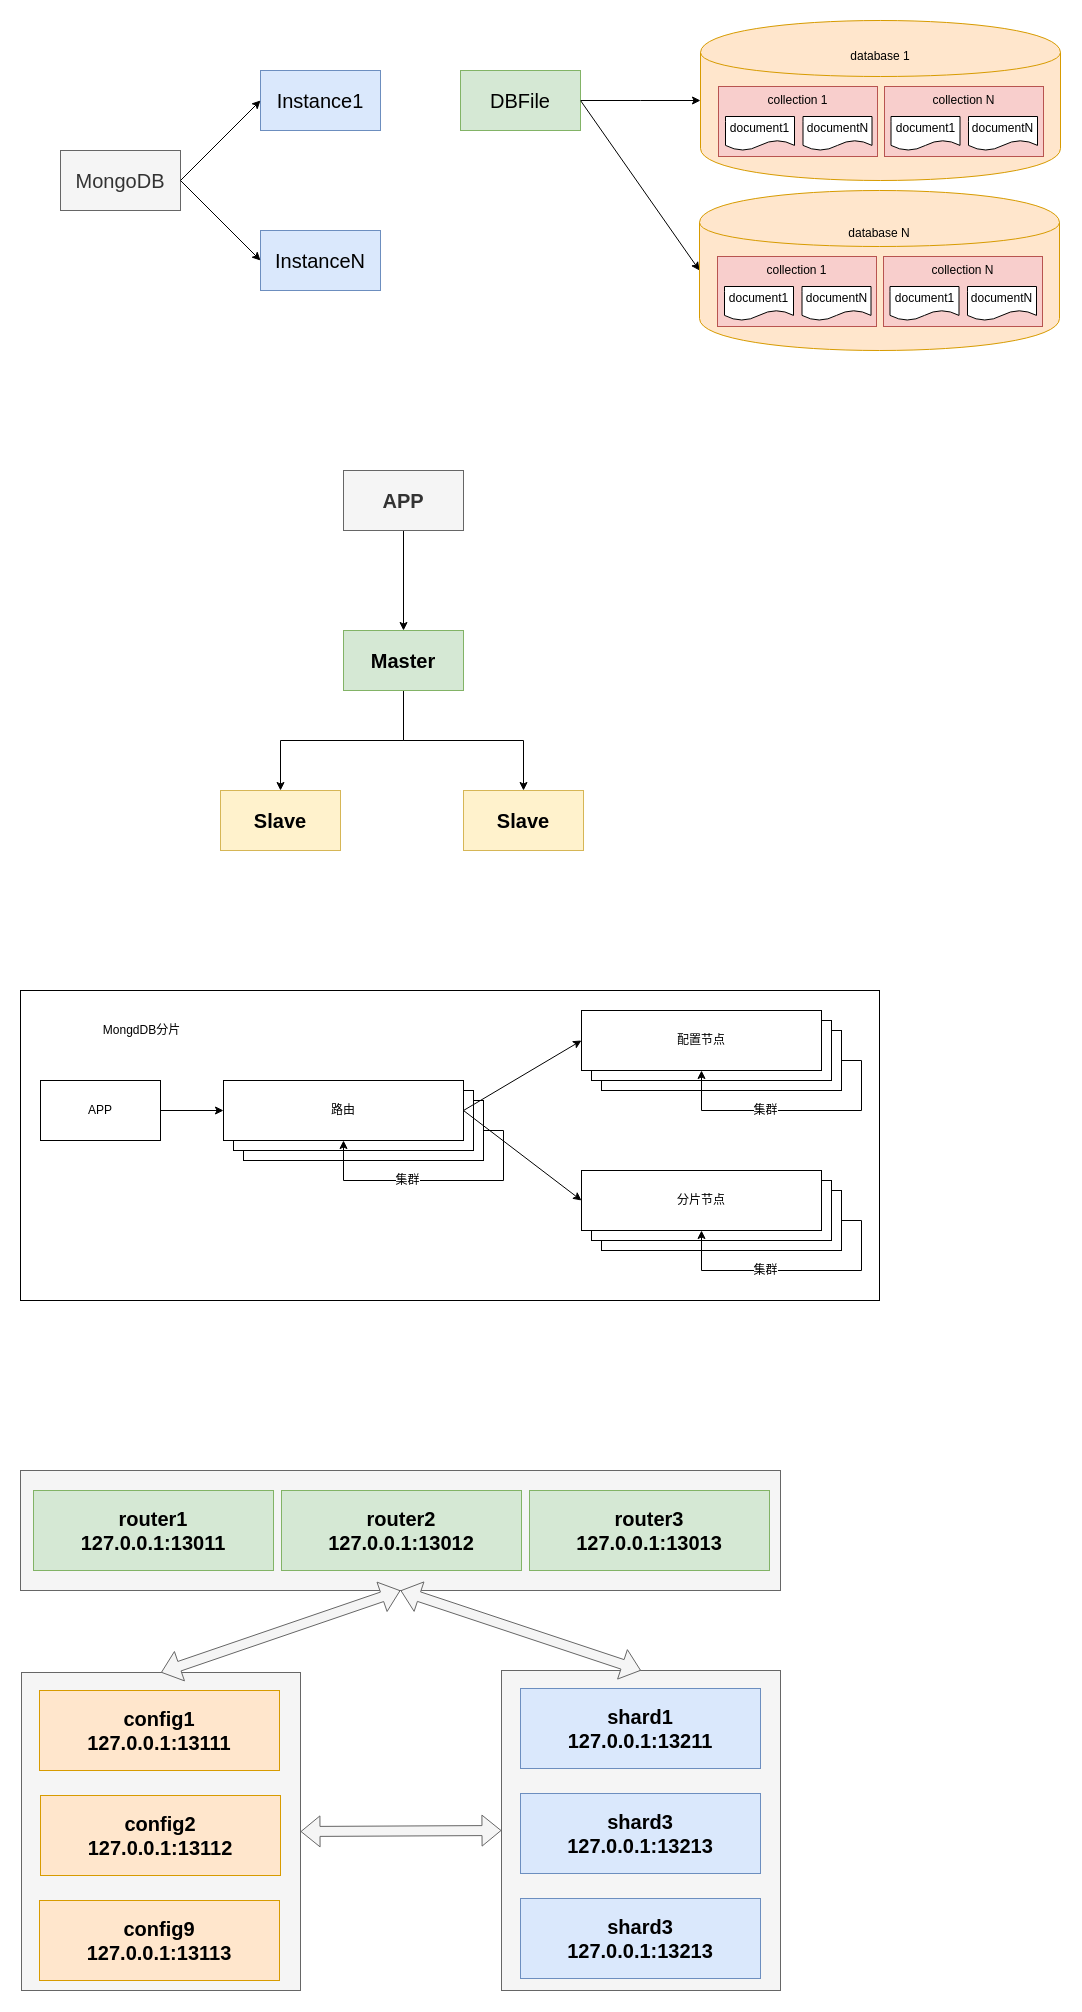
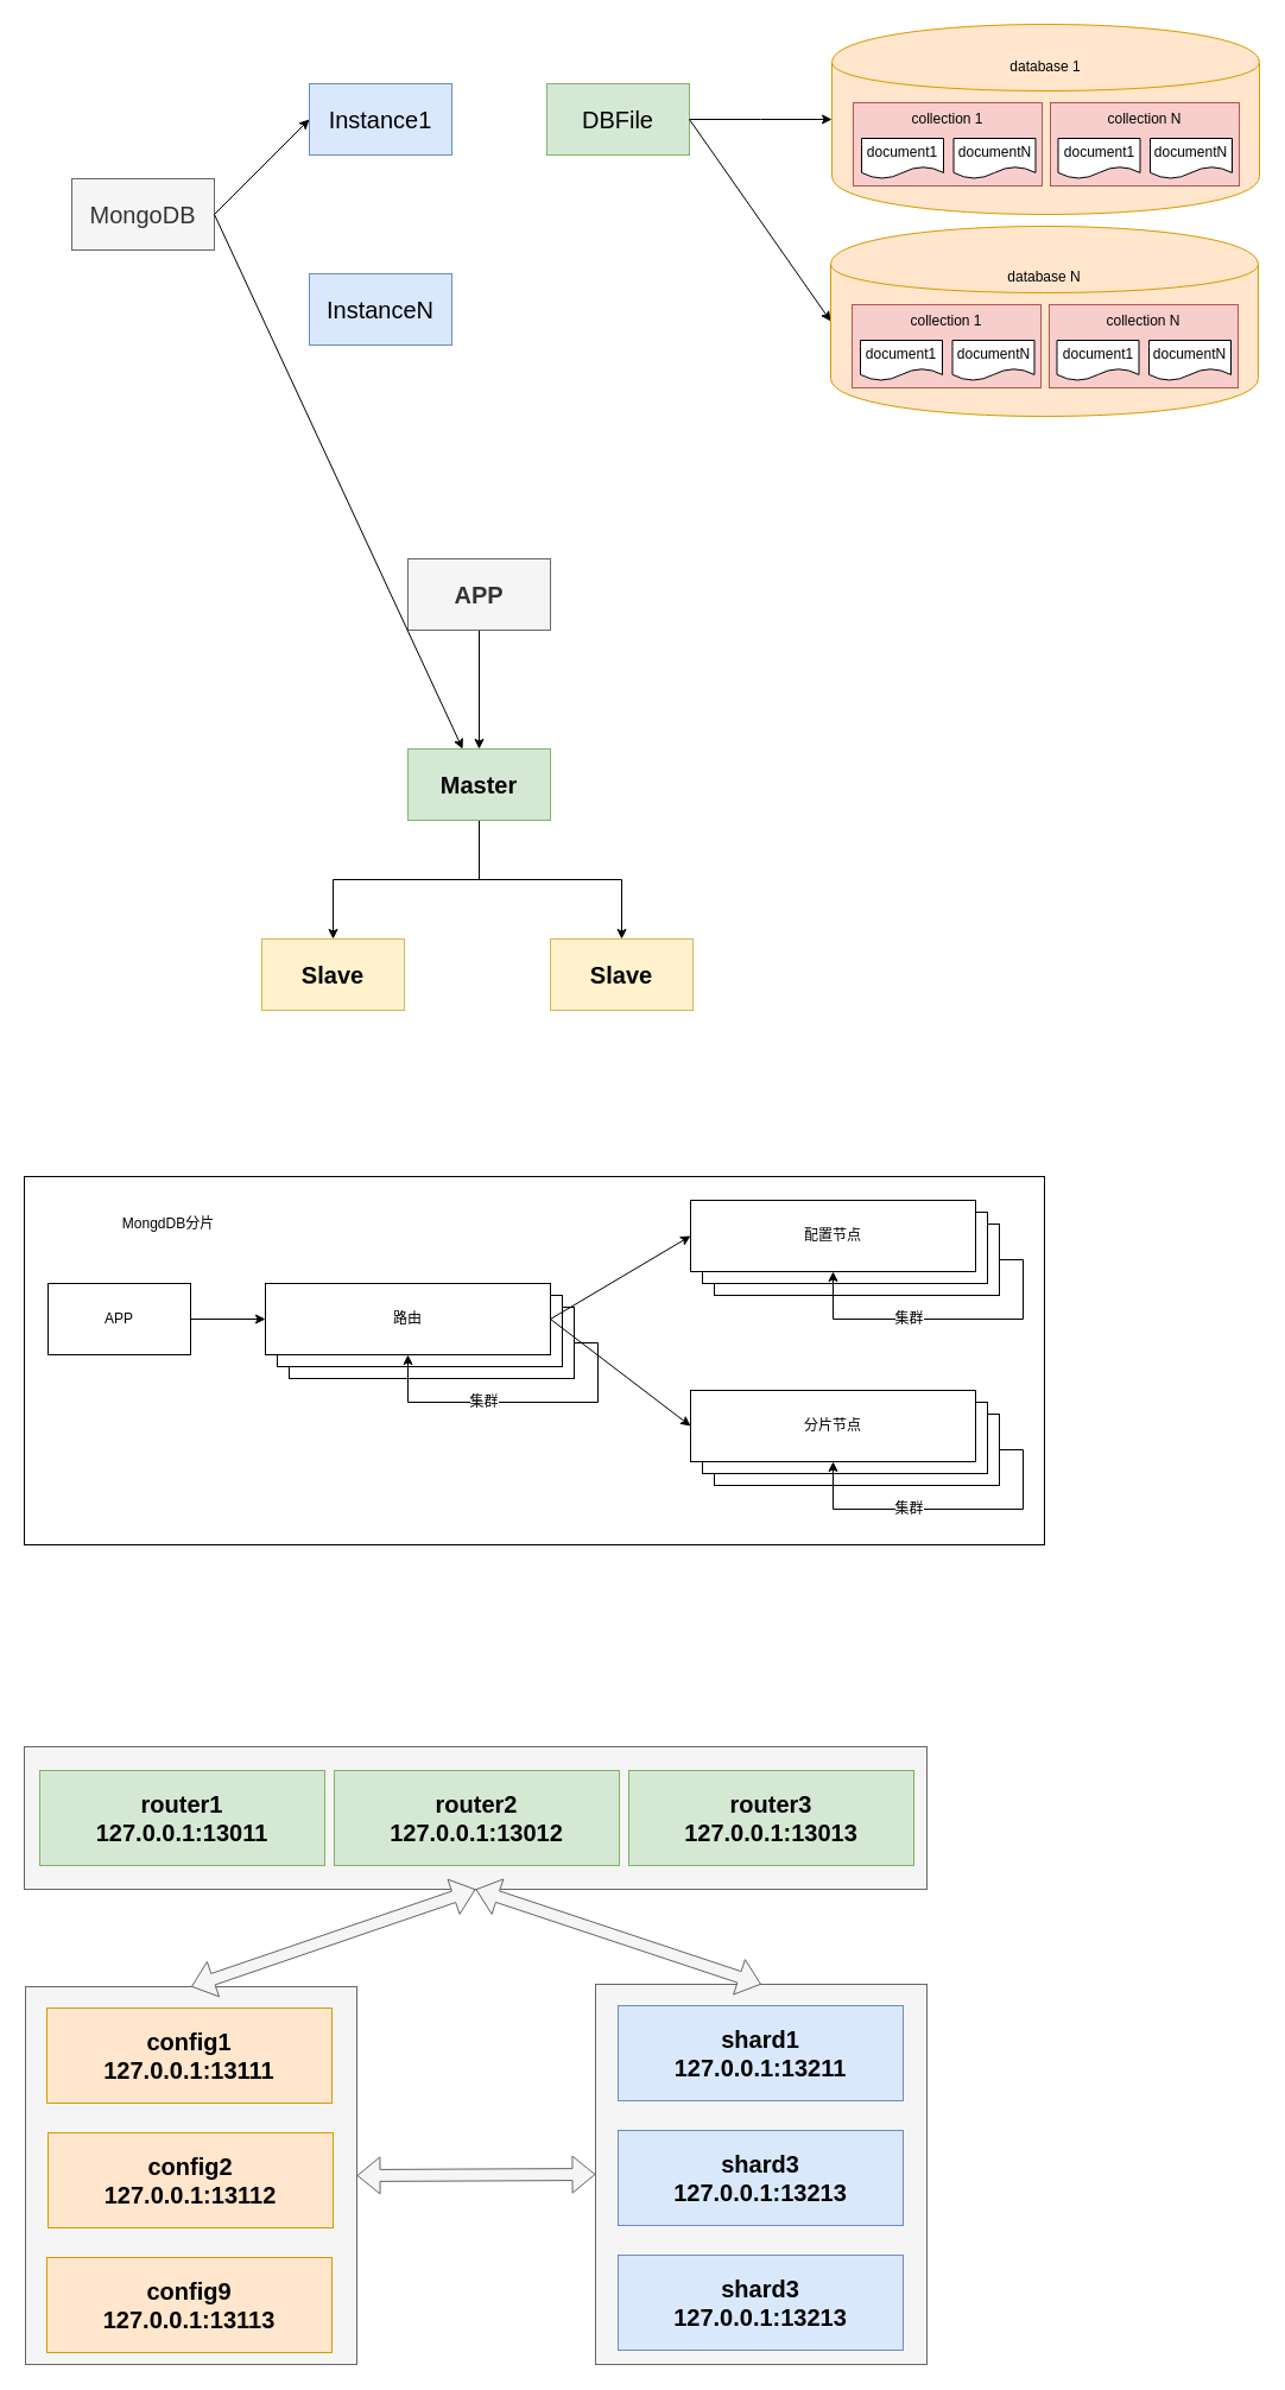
- <mxCell id="16" value="" style="endArrow=classic;html=1;fontSize=20;entryX=0;entryY=0.5;entryDx=0;entryDy=0;exitX=1;exitY=0.5;exitDx=0;exitDy=0;" parent="1" source="10" target="12" edge="1"><mxGeometry width="50" height="50" relative="1" as="geometry"><mxPoint x="190" y="190" as="sourcePoint" /><mxPoint x="270" y="110" as="targetPoint" /></mxGeometry></mxCell>
+ <mxCell id="16" value="" style="endArrow=classic;html=1;fontSize=20;exitX=1;exitY=0.5;exitDx=0;exitDy=0;" parent="1" source="10" target="7" edge="1"><mxGeometry width="50" height="50" relative="1" as="geometry"><mxPoint x="190" y="190" as="sourcePoint" /><mxPoint x="270" y="110" as="targetPoint" /></mxGeometry></mxCell>
